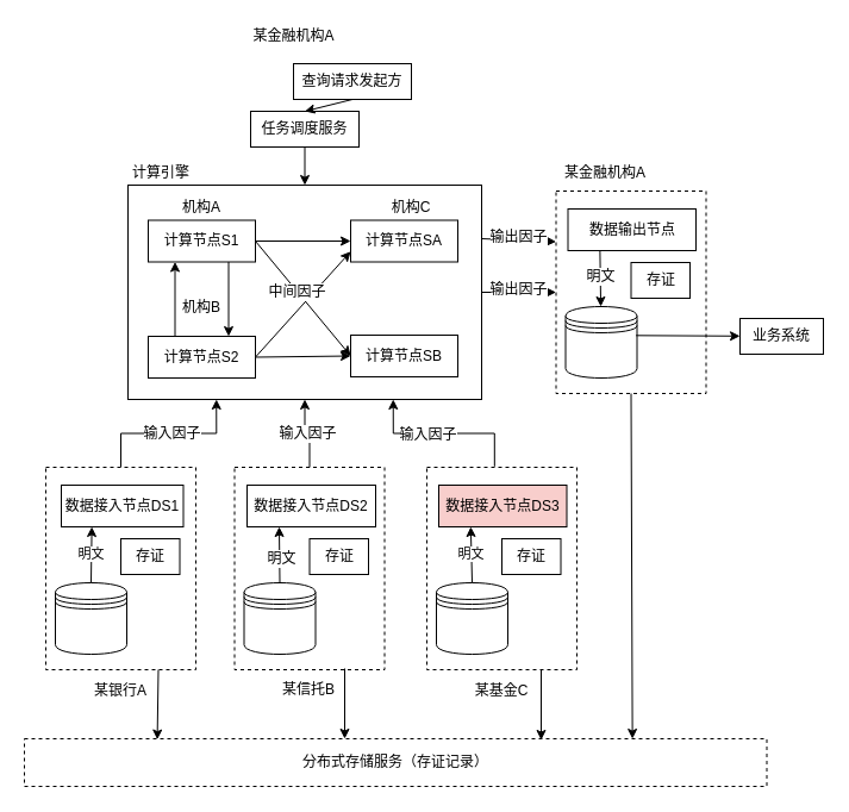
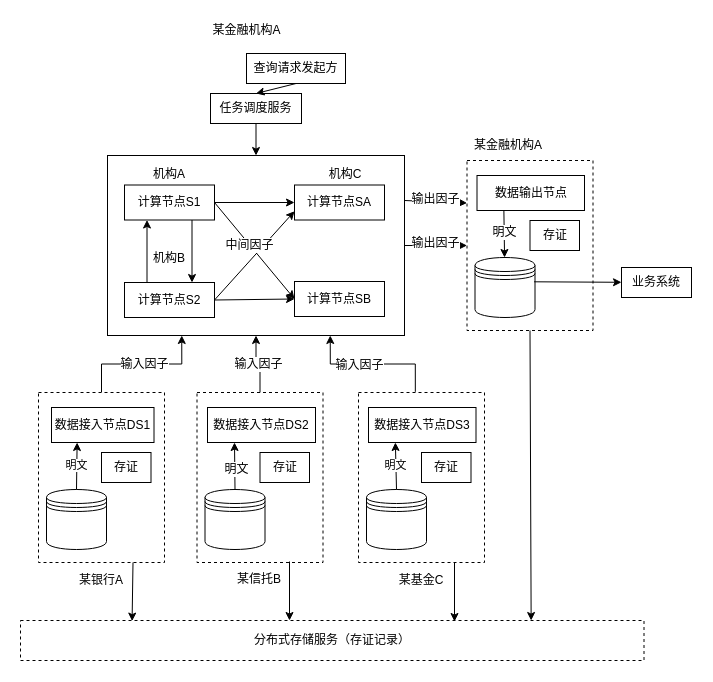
- <mxCell id="63" value="计算引擎" style="text;html=1;strokeColor=none;fillColor=none;align=center;verticalAlign=middle;whiteSpace=wrap;rounded=0;" parent="1" vertex="1"><mxGeometry x="106" y="135" width="58" height="20" as="geometry" /></mxCell>
- <mxCell id="41" value="数据接入节点DS3" style="rounded=0;whiteSpace=wrap;html=1;fillColor=#f8cecc;" parent="1" vertex="1"><mxGeometry x="368" y="407" width="107.5" height="35" as="geometry" /></mxCell>
+ <mxCell id="41" value="数据接入节点DS3" style="rounded=0;whiteSpace=wrap;html=1;" parent="1" vertex="1"><mxGeometry x="368" y="407" width="107.5" height="35" as="geometry" /></mxCell>
